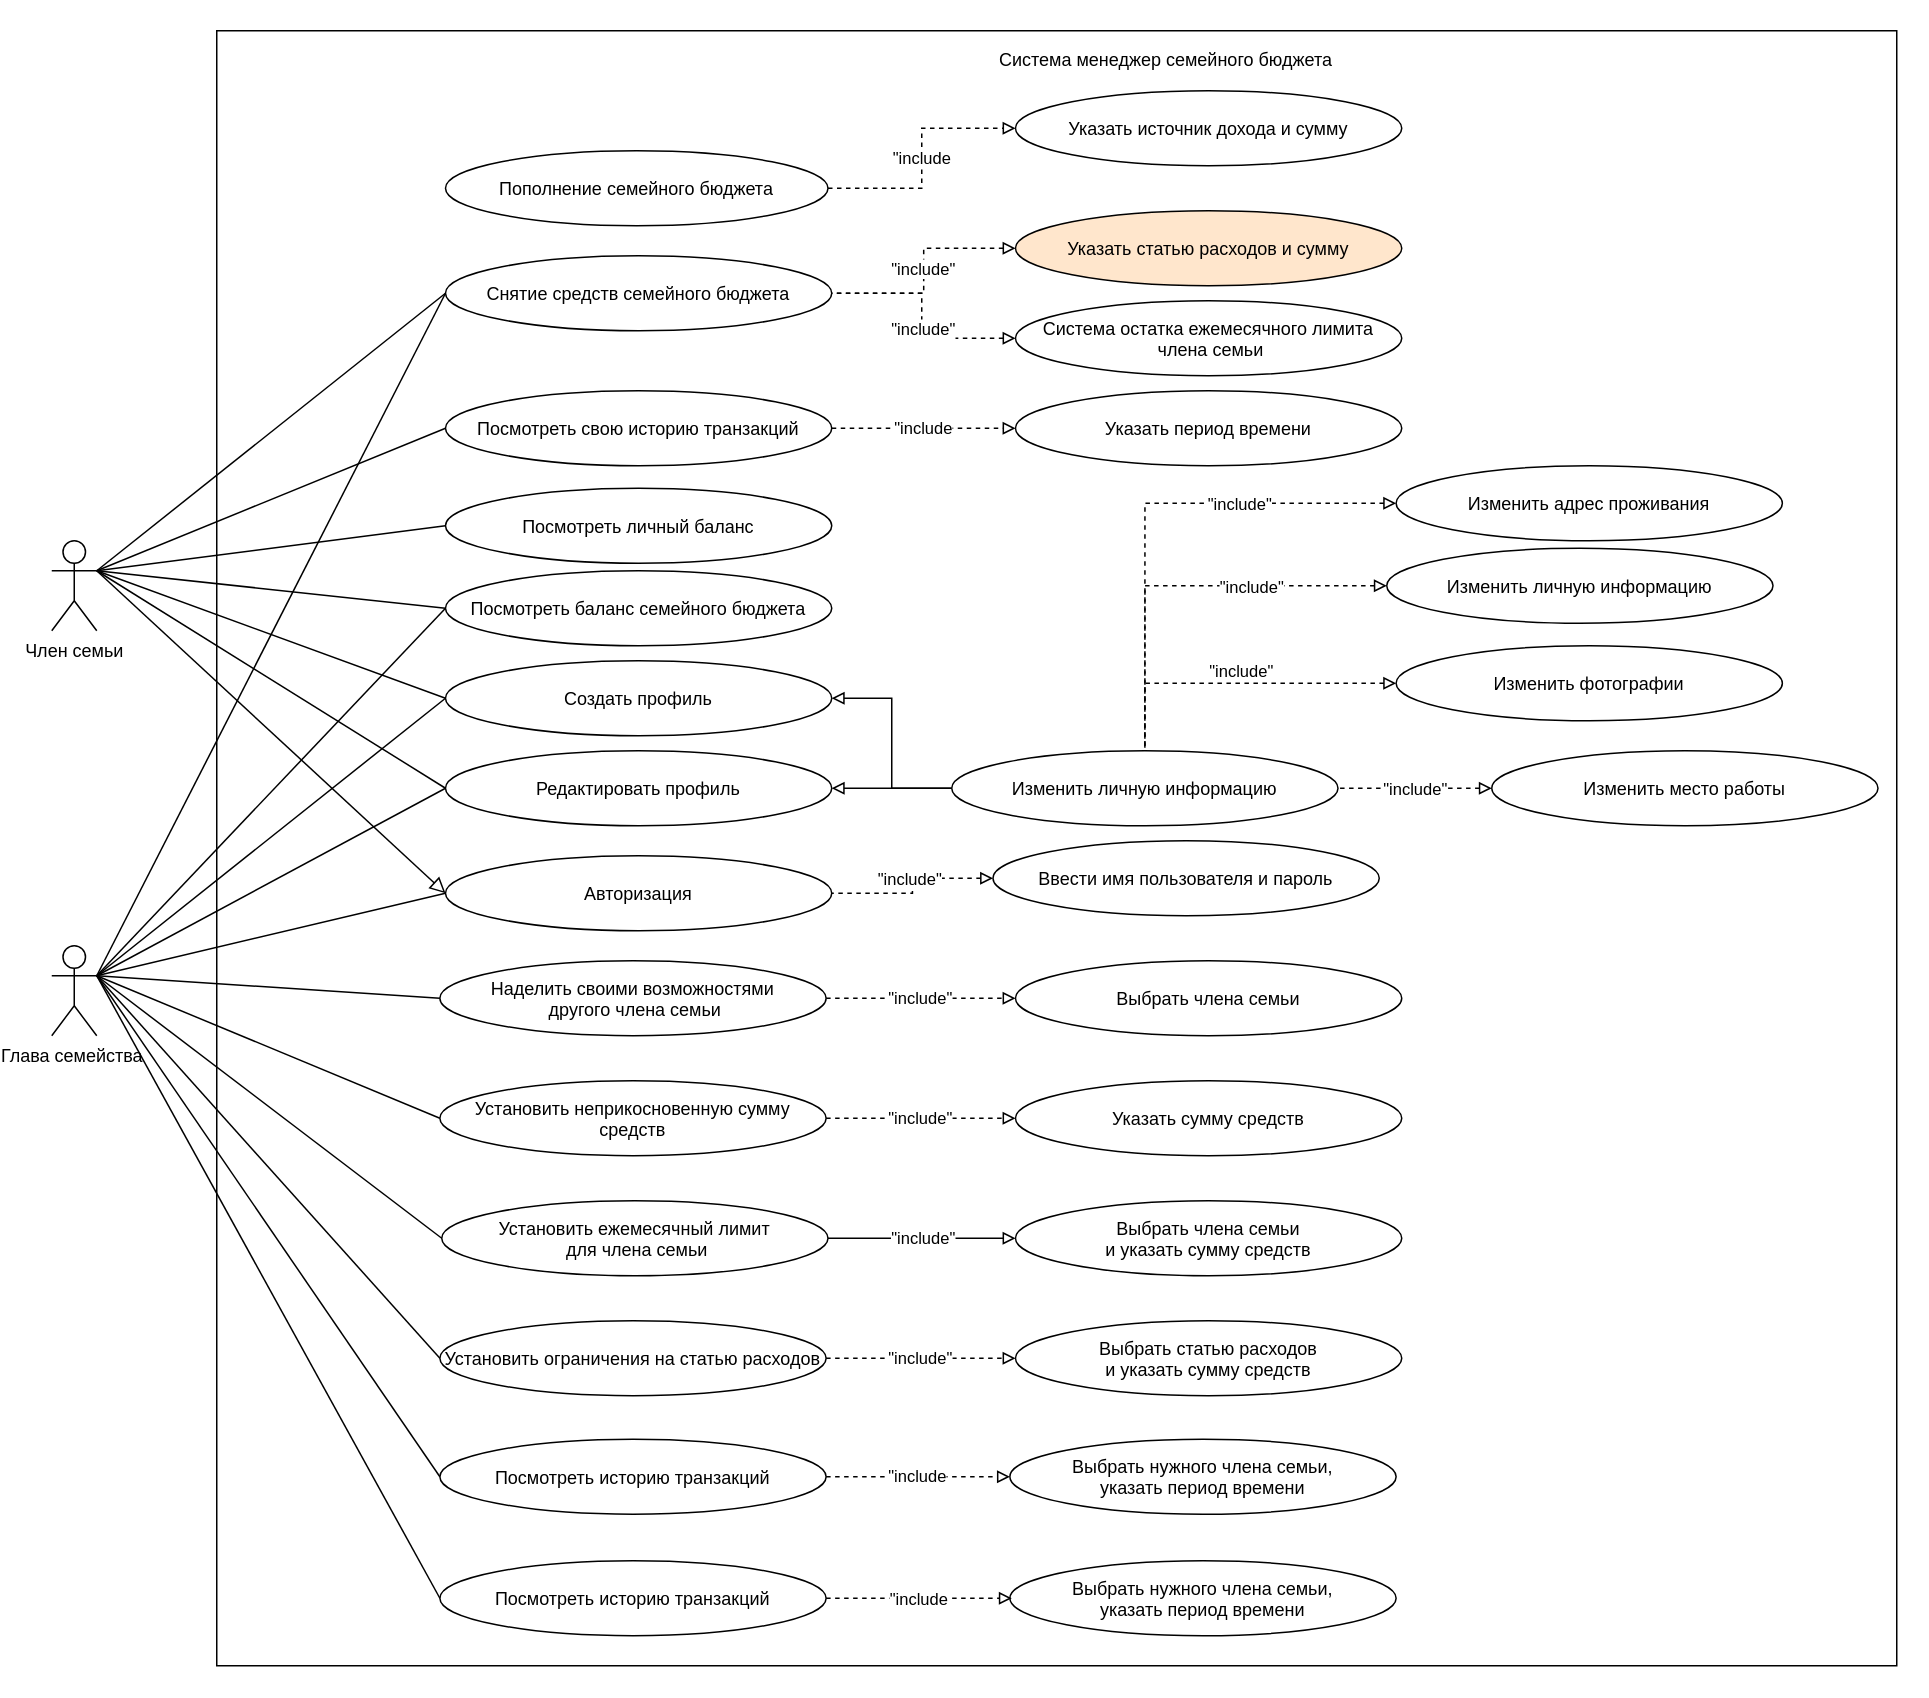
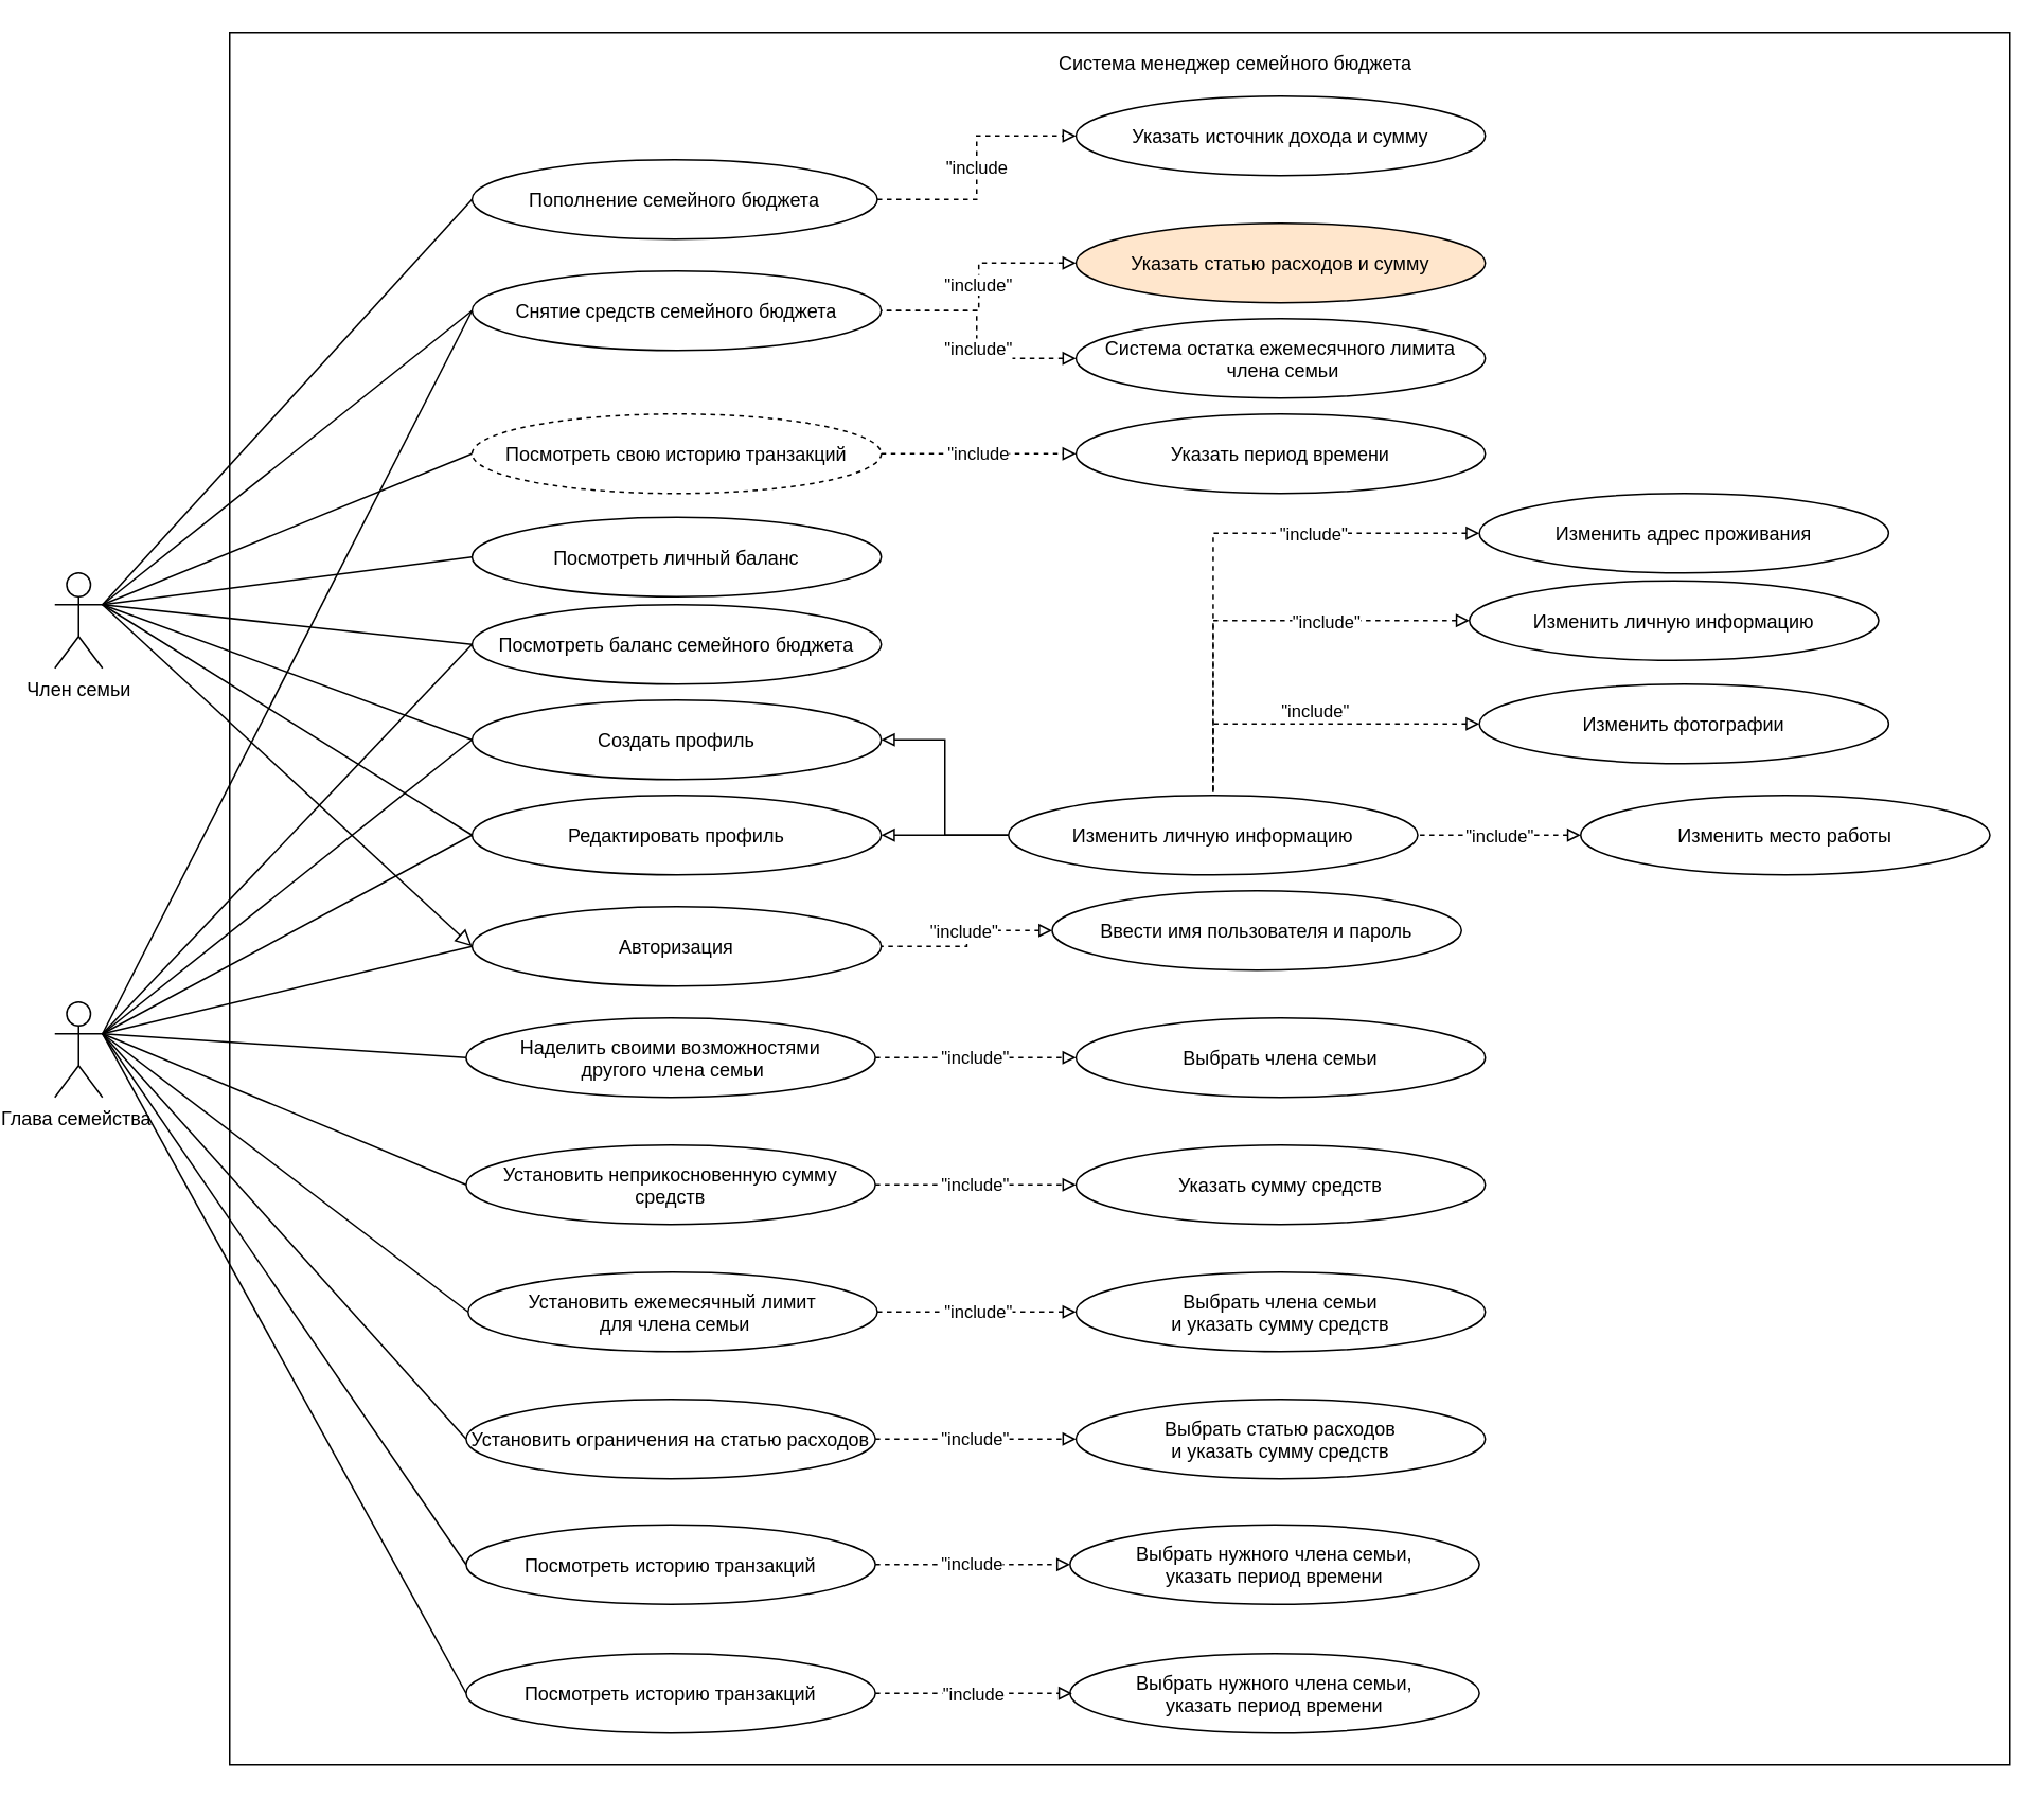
+ <mxCell id="19" value="" style="endArrow=none;startArrow=none;endFill=0;startFill=0;endSize=8;html=1;verticalAlign=bottom;labelBackgroundColor=none;strokeWidth=1;sourcePerimeterSpacing=8;targetPerimeterSpacing=8;entryX=0;entryY=0.5;entryDx=0;entryDy=0;exitX=1;exitY=0.333;exitDx=0;exitDy=0;exitPerimeter=0;" parent="1" source="2" target="8" edge="1"><mxGeometry width="160" relative="1" as="geometry"><mxPoint x="50" y="370" as="sourcePoint" /><mxPoint x="210" y="370" as="targetPoint" /></mxGeometry></mxCell>
- <mxCell id="10" value="Посмотреть свою историю транзакций" style="ellipse;hachureGap=4;pointerEvents=0;" parent="1" vertex="1"><mxGeometry x="282.5" y="260" width="257.5" height="50" as="geometry" /></mxCell>
+ <mxCell id="10" value="Посмотреть свою историю транзакций" style="ellipse;hachureGap=4;pointerEvents=0;dashed=1;" parent="1" vertex="1"><mxGeometry x="282.5" y="260" width="257.5" height="50" as="geometry" /></mxCell>
- <mxCell id="61" value="&quot;include&quot;" style="edgeStyle=none;rounded=1;orthogonalLoop=1;jettySize=auto;html=1;exitX=1;exitY=0.5;exitDx=0;exitDy=0;entryX=0;entryY=0.5;entryDx=0;entryDy=0;endArrow=block;endFill=0;strokeColor=#000000;dashed=0;" parent="1" source="16" target="60" edge="1"><mxGeometry relative="1" as="geometry"><mxPoint x="546.25" y="755" as="sourcePoint" /><mxPoint x="672.5" y="755" as="targetPoint" /></mxGeometry></mxCell>
+ <mxCell id="61" value="&quot;include&quot;" style="edgeStyle=none;rounded=1;orthogonalLoop=1;jettySize=auto;html=1;exitX=1;exitY=0.5;exitDx=0;exitDy=0;entryX=0;entryY=0.5;entryDx=0;entryDy=0;endArrow=block;endFill=0;strokeColor=#000000;dashed=1;" parent="1" source="16" target="60" edge="1"><mxGeometry relative="1" as="geometry"><mxPoint x="546.25" y="755" as="sourcePoint" /><mxPoint x="672.5" y="755" as="targetPoint" /></mxGeometry></mxCell>
